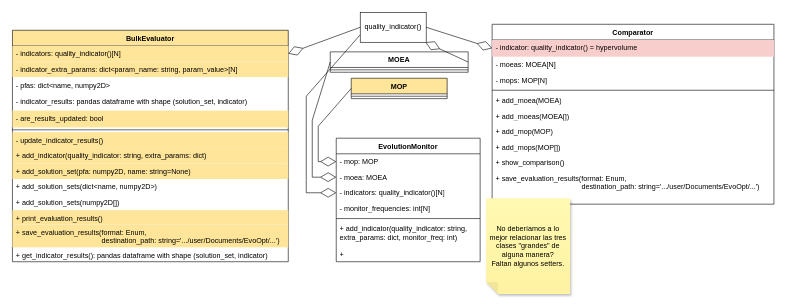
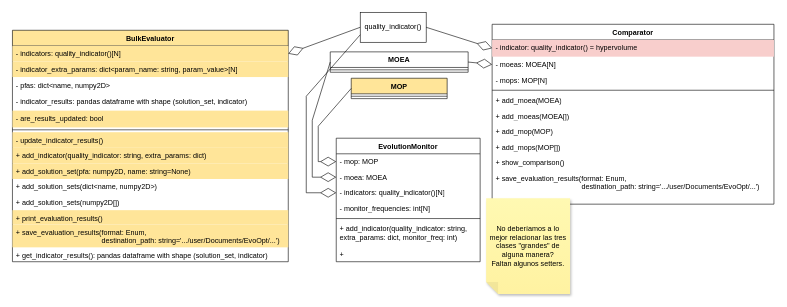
- <mxCell id="30" value="" style="endArrow=diamondThin;endFill=0;endSize=24;html=1;rounded=0;exitX=1;exitY=0.5;exitDx=0;exitDy=0;" parent="1" source="28" target="33" edge="1"><mxGeometry width="160" relative="1" as="geometry"><mxPoint x="880" y="300" as="sourcePoint" /><mxPoint x="1040" y="300" as="targetPoint" /></mxGeometry></mxCell>
+ <mxCell id="30" value="" style="endArrow=diamondThin;endFill=0;endSize=24;html=1;rounded=0;entryX=0;entryY=0.5;entryDx=0;entryDy=0;exitX=1;exitY=0.5;exitDx=0;exitDy=0;" parent="1" source="28" target="19" edge="1"><mxGeometry width="160" relative="1" as="geometry"><mxPoint x="880" y="300" as="sourcePoint" /><mxPoint x="1040" y="300" as="targetPoint" /></mxGeometry></mxCell>
